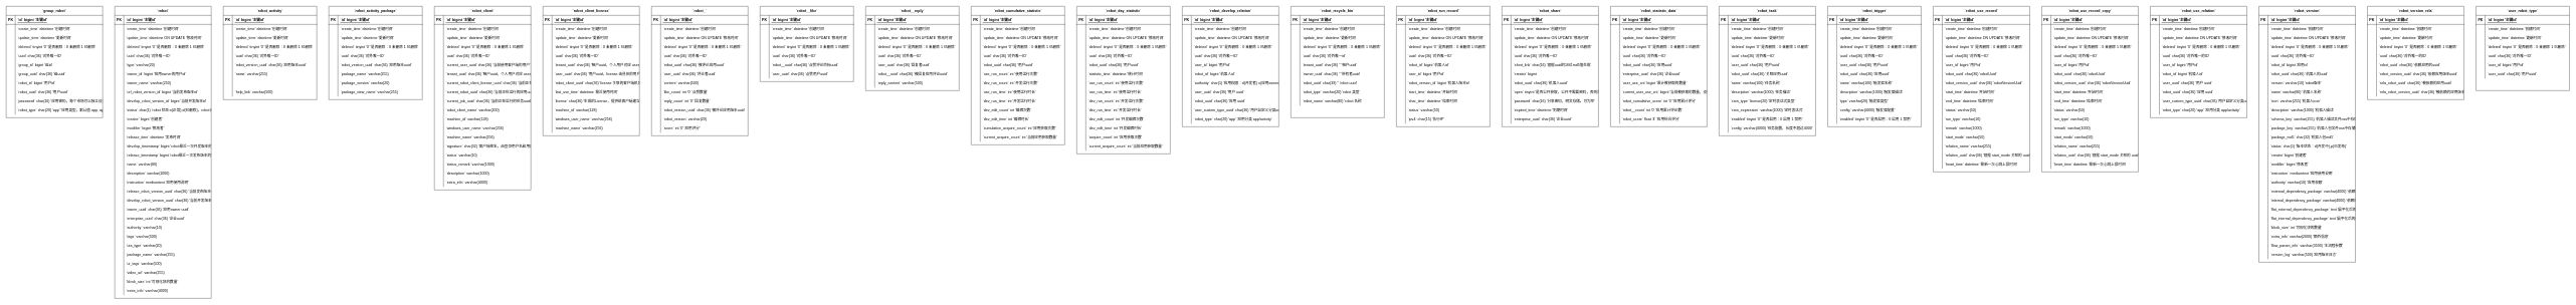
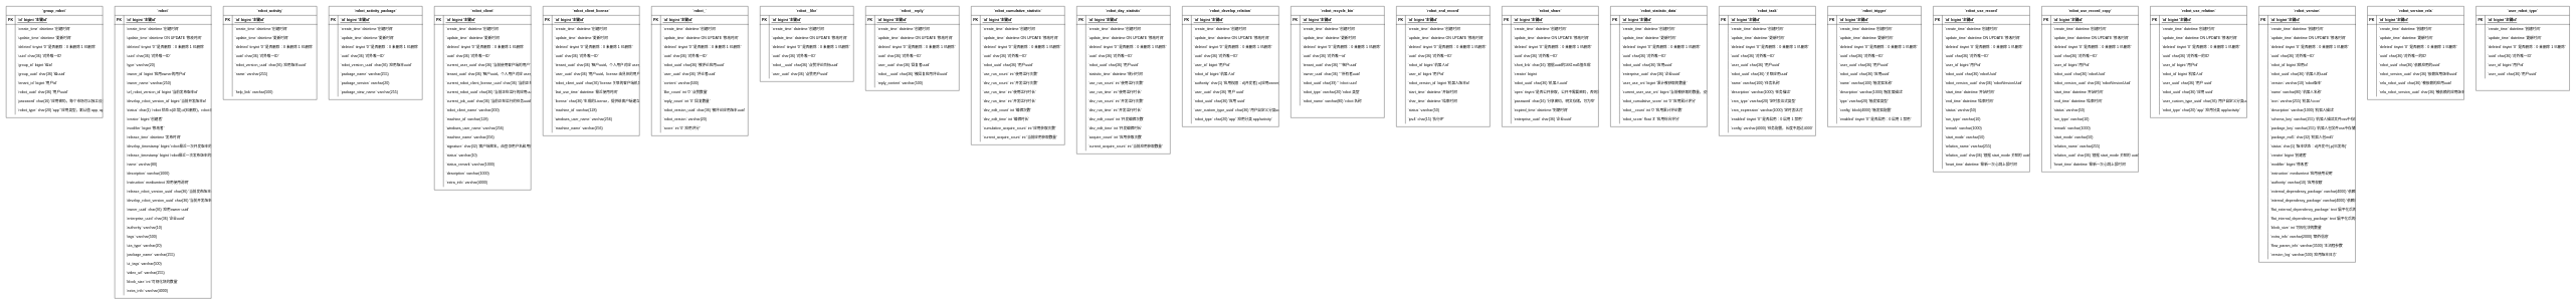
- <mxCell id="529" value="`robot_run_record`" style="shape=table;startSize=30;container=1;collapsible=1;childLayout=tableLayout;fixedRows=1;rowLines=0;fontStyle=1;align=center;resizeLast=1;" vertex="1" parent="1"><mxGeometry x="4630" y="20" width="310" height="400" as="geometry" /></mxCell>
+ <mxCell id="529" value="`robot_end_record`" style="shape=table;startSize=30;container=1;collapsible=1;childLayout=tableLayout;fixedRows=1;rowLines=0;fontStyle=1;align=center;resizeLast=1;" vertex="1" parent="1"><mxGeometry x="4630" y="20" width="310" height="400" as="geometry" /></mxCell>
- <mxCell id="26" value="`robot_id` bigint    '用户id'" style="shape=partialRectangle;overflow=hidden;connectable=0;fillColor=none;top=0;left=0;bottom=0;right=0;align=left;spacingLeft=6;" vertex="1" parent="24"><mxGeometry x="30" width="290" height="30" as="geometry"><mxRectangle width="290" height="30" as="alternateBounds" /></mxGeometry></mxCell>
+ <mxCell id="26" value="`tenant_id` bigint    '用户id'" style="shape=partialRectangle;overflow=hidden;connectable=0;fillColor=none;top=0;left=0;bottom=0;right=0;align=left;spacingLeft=6;" vertex="1" parent="24"><mxGeometry x="30" width="290" height="30" as="geometry"><mxRectangle width="290" height="30" as="alternateBounds" /></mxGeometry></mxCell>
- <mxCell id="670" value="`cron_type` license(20)    '定时表达式类型'" style="shape=partialRectangle;overflow=hidden;connectable=0;fillColor=none;top=0;left=0;bottom=0;right=0;align=left;spacingLeft=6;" vertex="1" parent="668"><mxGeometry x="30" width="290" height="30" as="geometry"><mxRectangle width="290" height="30" as="alternateBounds" /></mxGeometry></mxCell>
+ <mxCell id="670" value="`cron_type` varchar(20)    '定时表达式类型'" style="shape=partialRectangle;overflow=hidden;connectable=0;fillColor=none;top=0;left=0;bottom=0;right=0;align=left;spacingLeft=6;" vertex="1" parent="668"><mxGeometry x="30" width="290" height="30" as="geometry"><mxRectangle width="290" height="30" as="alternateBounds" /></mxGeometry></mxCell>
- <mxCell id="713" value="`config` varchar(4000)     '触发器配置'" style="shape=partialRectangle;overflow=hidden;connectable=0;fillColor=none;top=0;left=0;bottom=0;right=0;align=left;spacingLeft=6;" vertex="1" parent="711"><mxGeometry x="30" width="280" height="30" as="geometry"><mxRectangle width="280" height="30" as="alternateBounds" /></mxGeometry></mxCell>
+ <mxCell id="713" value="`config` block(4000)     '触发器配置'" style="shape=partialRectangle;overflow=hidden;connectable=0;fillColor=none;top=0;left=0;bottom=0;right=0;align=left;spacingLeft=6;" vertex="1" parent="711"><mxGeometry x="30" width="280" height="30" as="geometry"><mxRectangle width="280" height="30" as="alternateBounds" /></mxGeometry></mxCell>
